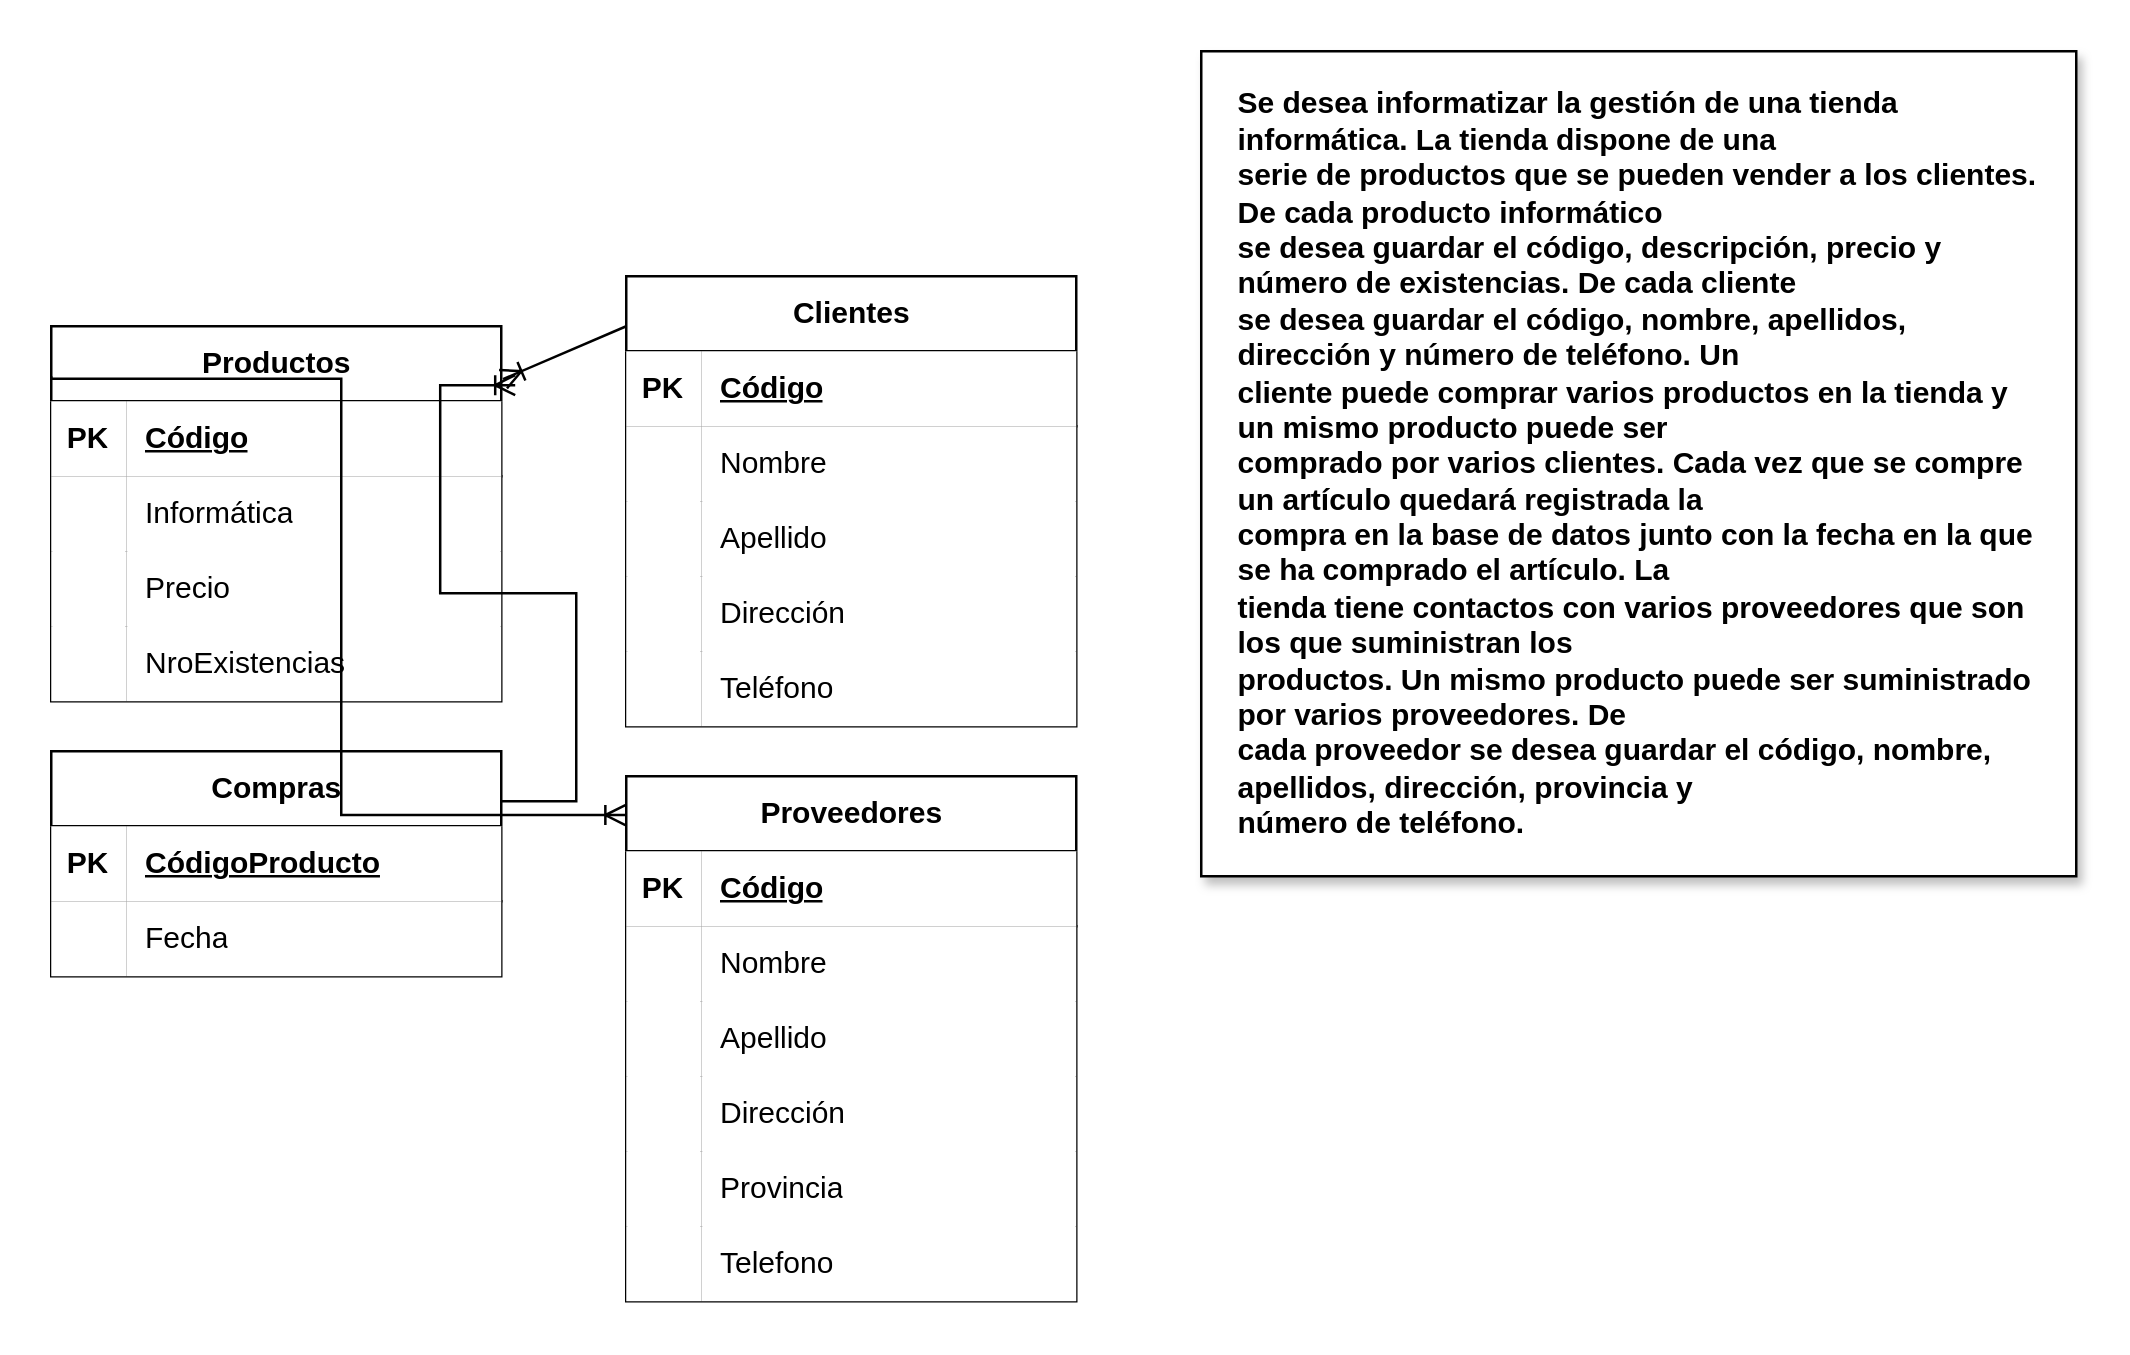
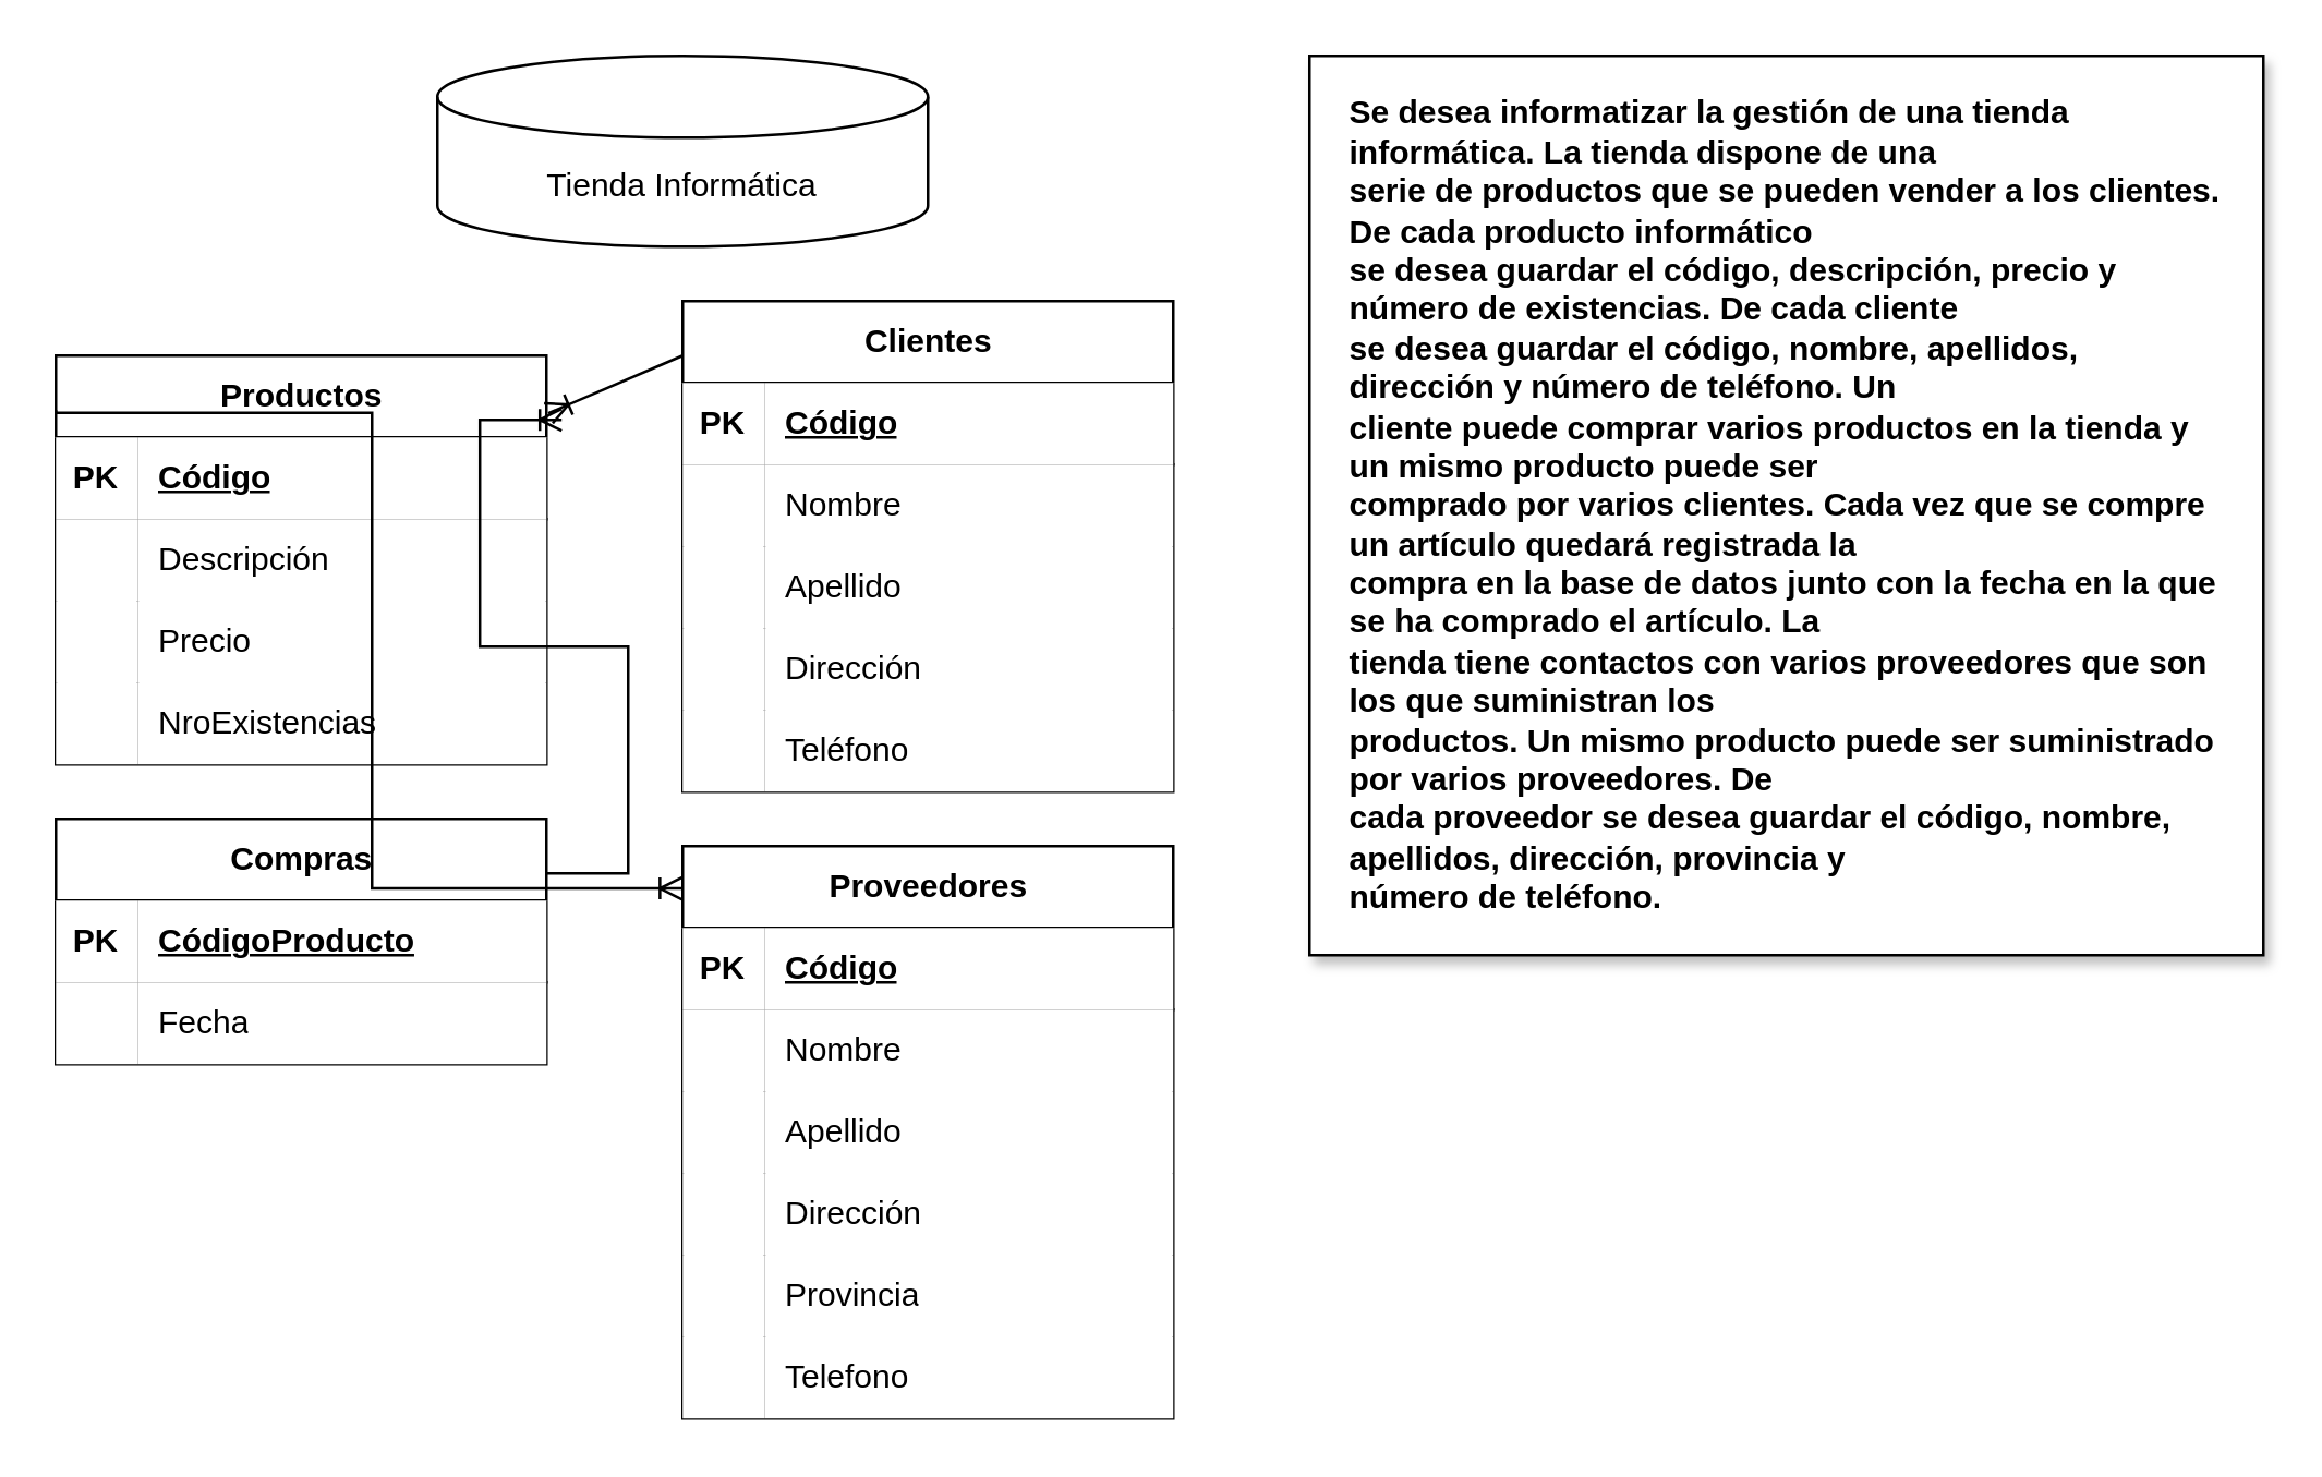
+ <mxCell id="3" value="Tienda Informática" style="shape=cylinder3;whiteSpace=wrap;html=1;boundedLbl=1;backgroundOutline=1;size=15;" vertex="1" parent="1"><mxGeometry x="160" y="20" width="180" height="70" as="geometry" /></mxCell>
- <mxCell id="10" value="Informática" style="shape=partialRectangle;connectable=0;fillColor=default;top=0;left=0;bottom=0;right=0;align=left;spacingLeft=6;overflow=hidden;whiteSpace=wrap;html=1;" vertex="1" parent="8"><mxGeometry x="30" width="150" height="30" as="geometry"><mxRectangle width="150" height="30" as="alternateBounds" /></mxGeometry></mxCell>
+ <mxCell id="10" value="Descripción" style="shape=partialRectangle;connectable=0;fillColor=default;top=0;left=0;bottom=0;right=0;align=left;spacingLeft=6;overflow=hidden;whiteSpace=wrap;html=1;" vertex="1" parent="8"><mxGeometry x="30" width="150" height="30" as="geometry"><mxRectangle width="150" height="30" as="alternateBounds" /></mxGeometry></mxCell>
